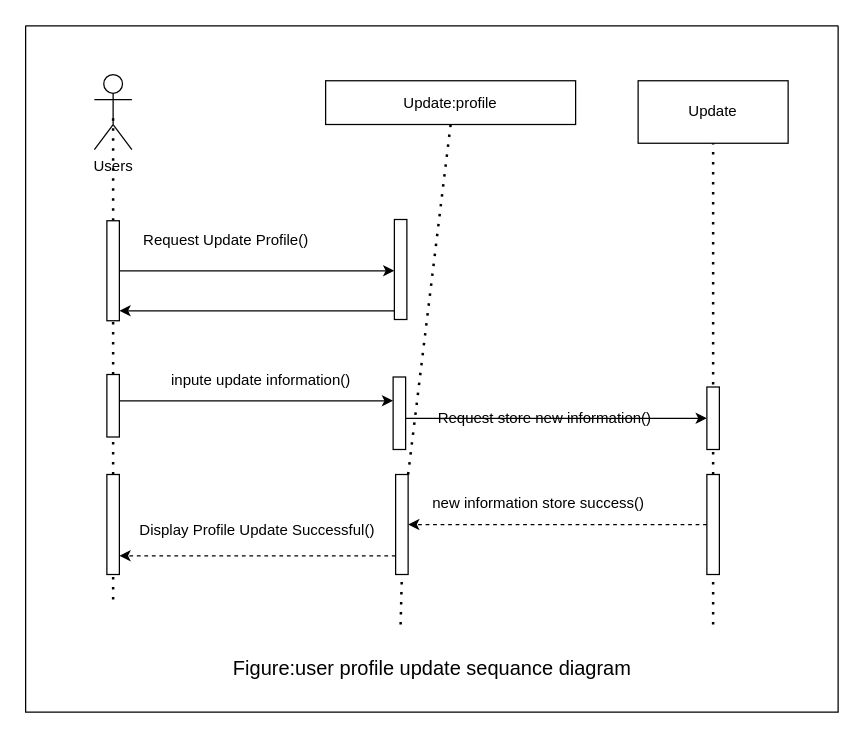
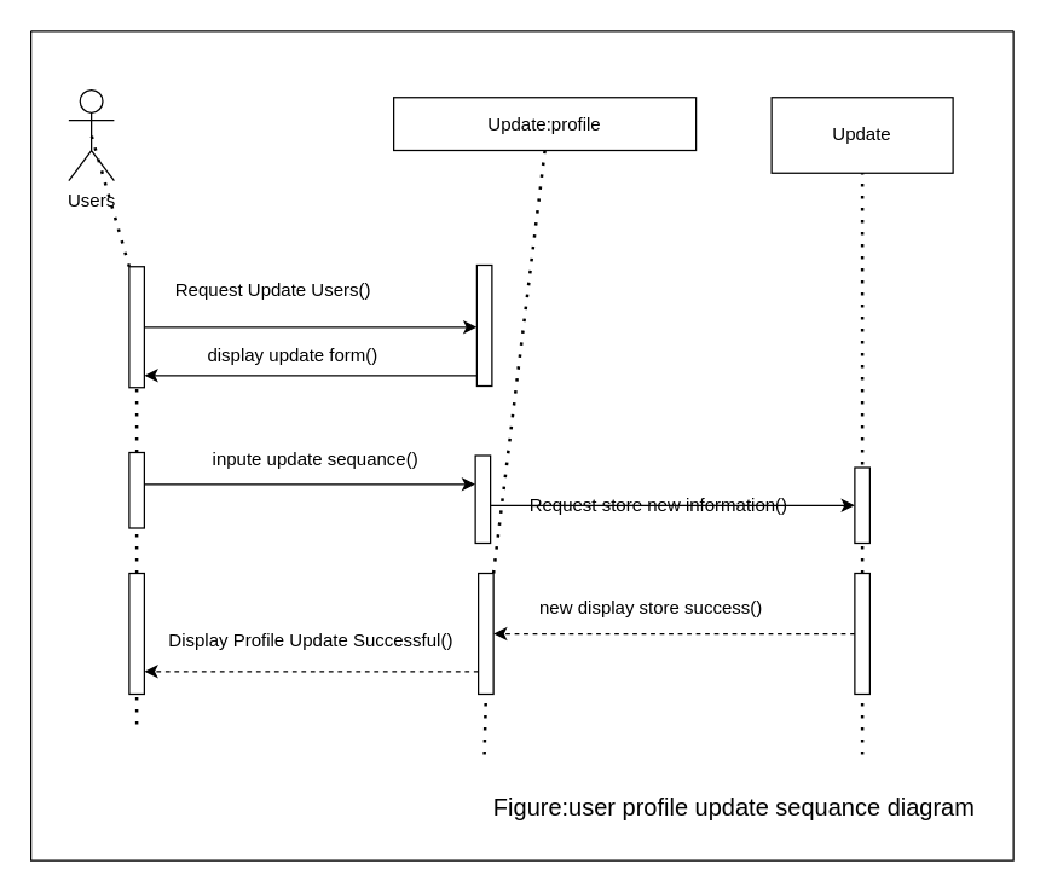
- <mxCell id="2" value="Users" style="shape=umlActor;verticalLabelPosition=bottom;verticalAlign=top;html=1;outlineConnect=0;" vertex="1" parent="1"><mxGeometry x="75" y="59" width="30" height="60" as="geometry" /></mxCell>
+ <mxCell id="2" value="Users" style="shape=umlActor;verticalLabelPosition=bottom;verticalAlign=top;html=1;outlineConnect=0;" vertex="1" parent="1"><mxGeometry x="45" y="59" width="30" height="60" as="geometry" /></mxCell>
- <mxCell id="13" value="Request Update Profile()" style="text;html=1;align=center;verticalAlign=middle;resizable=0;points=[];autosize=1;strokeColor=none;fillColor=none;" vertex="1" parent="1"><mxGeometry x="100" y="177" width="160" height="30" as="geometry" /></mxCell>
+ <mxCell id="13" value="Request Update Users()" style="text;html=1;align=center;verticalAlign=middle;resizable=0;points=[];autosize=1;strokeColor=none;fillColor=none;" vertex="1" parent="1"><mxGeometry x="100" y="177" width="160" height="30" as="geometry" /></mxCell>
+ <mxCell id="14" value="display update form()" style="text;html=1;align=center;verticalAlign=middle;resizable=0;points=[];autosize=1;strokeColor=none;fillColor=none;" vertex="1" parent="1"><mxGeometry x="123" y="220" width="140" height="30" as="geometry" /></mxCell>
- <mxCell id="20" value="inpute update information()" style="text;html=1;align=center;verticalAlign=middle;resizable=0;points=[];autosize=1;strokeColor=none;fillColor=none;" vertex="1" parent="1"><mxGeometry x="123" y="289" width="170" height="30" as="geometry" /></mxCell>
+ <mxCell id="20" value="inpute update sequance()" style="text;html=1;align=center;verticalAlign=middle;resizable=0;points=[];autosize=1;strokeColor=none;fillColor=none;" vertex="1" parent="1"><mxGeometry x="123" y="289" width="170" height="30" as="geometry" /></mxCell>
- <mxCell id="31" value="new information store success()" style="text;html=1;align=center;verticalAlign=middle;resizable=0;points=[];autosize=1;strokeColor=none;fillColor=none;" vertex="1" parent="1"><mxGeometry x="335" y="387" width="190" height="30" as="geometry" /></mxCell>
+ <mxCell id="31" value="new display store success()" style="text;html=1;align=center;verticalAlign=middle;resizable=0;points=[];autosize=1;strokeColor=none;fillColor=none;" vertex="1" parent="1"><mxGeometry x="335" y="387" width="190" height="30" as="geometry" /></mxCell>
- <mxCell id="34" value="&lt;font style=&quot;font-size: 16px;&quot;&gt;Figure:user profile update sequance diagram&lt;/font&gt;" style="text;html=1;align=center;verticalAlign=middle;resizable=0;points=[];autosize=1;strokeColor=none;fillColor=none;" vertex="1" parent="33"><mxGeometry x="155" y="499" width="340" height="30" as="geometry" /></mxCell>
+ <mxCell id="34" value="&lt;font style=&quot;font-size: 16px;&quot;&gt;Figure:user profile update sequance diagram&lt;/font&gt;" style="text;html=1;align=center;verticalAlign=middle;resizable=0;points=[];autosize=1;strokeColor=none;fillColor=none;" vertex="1" parent="33"><mxGeometry x="295" y="499" width="340" height="30" as="geometry" /></mxCell>
